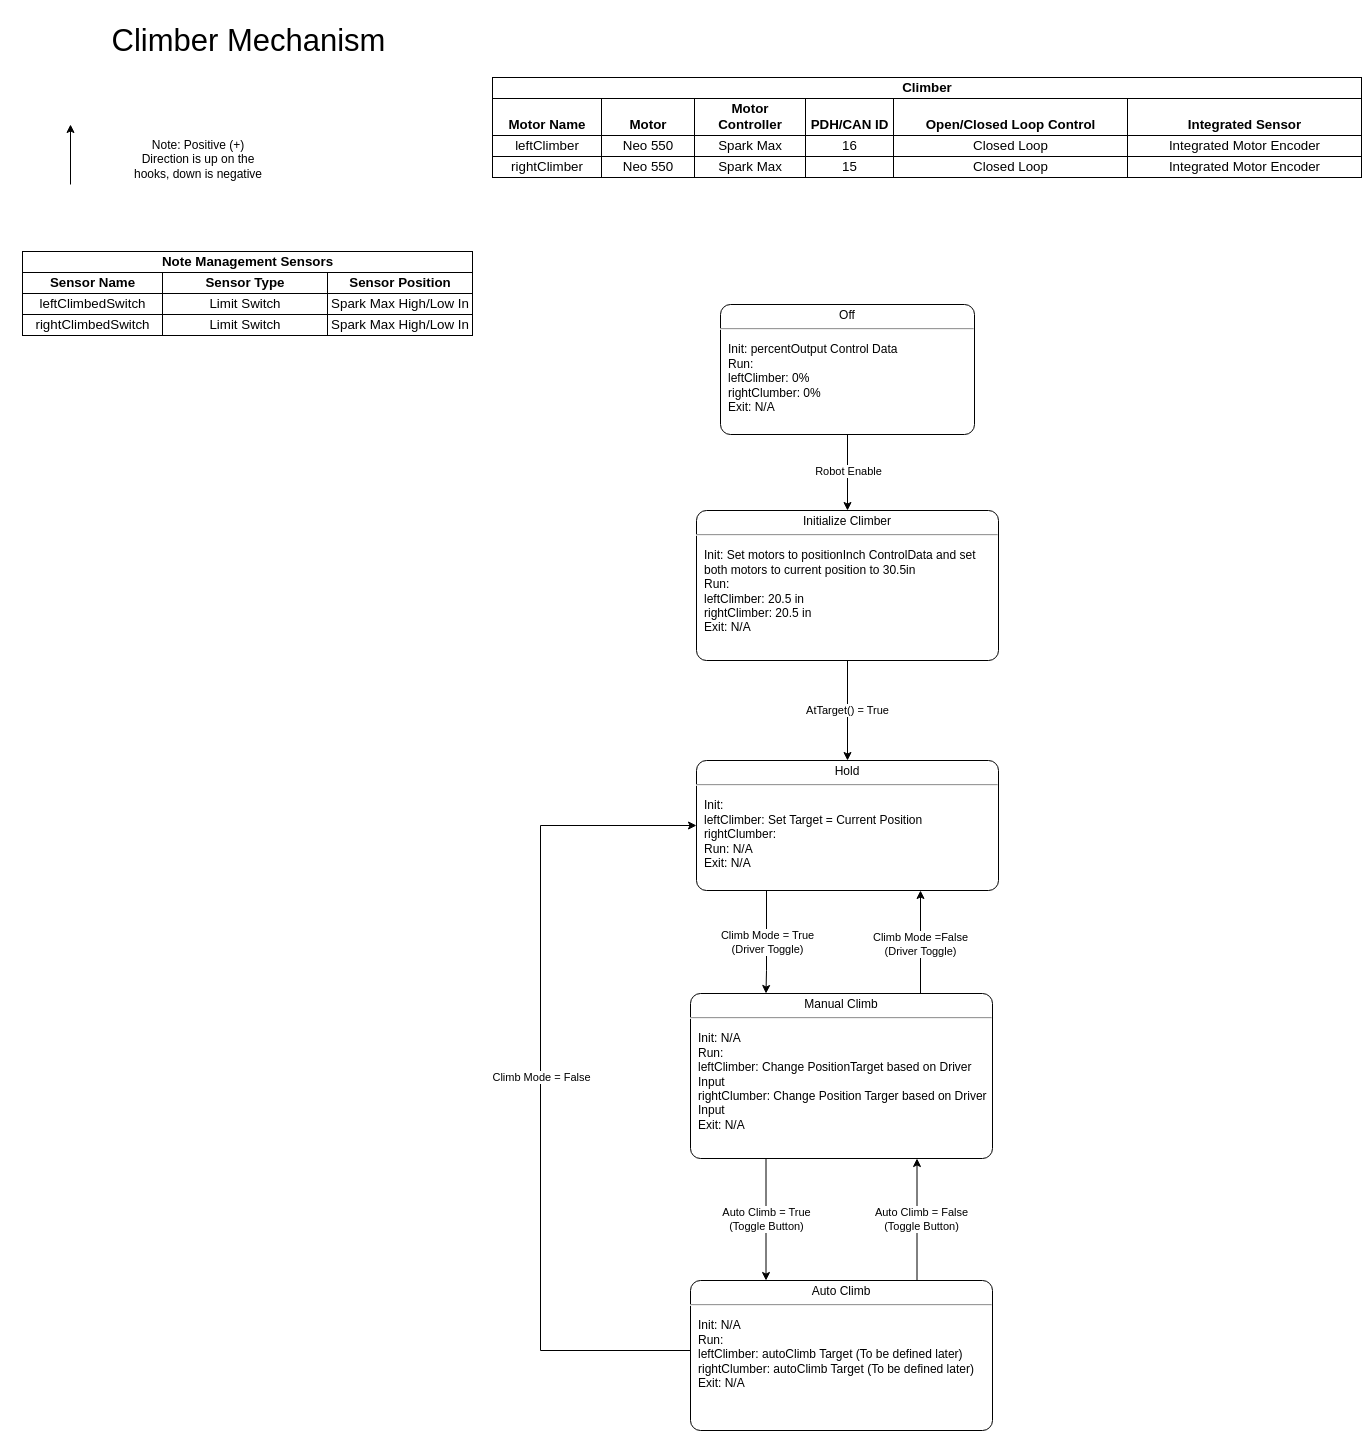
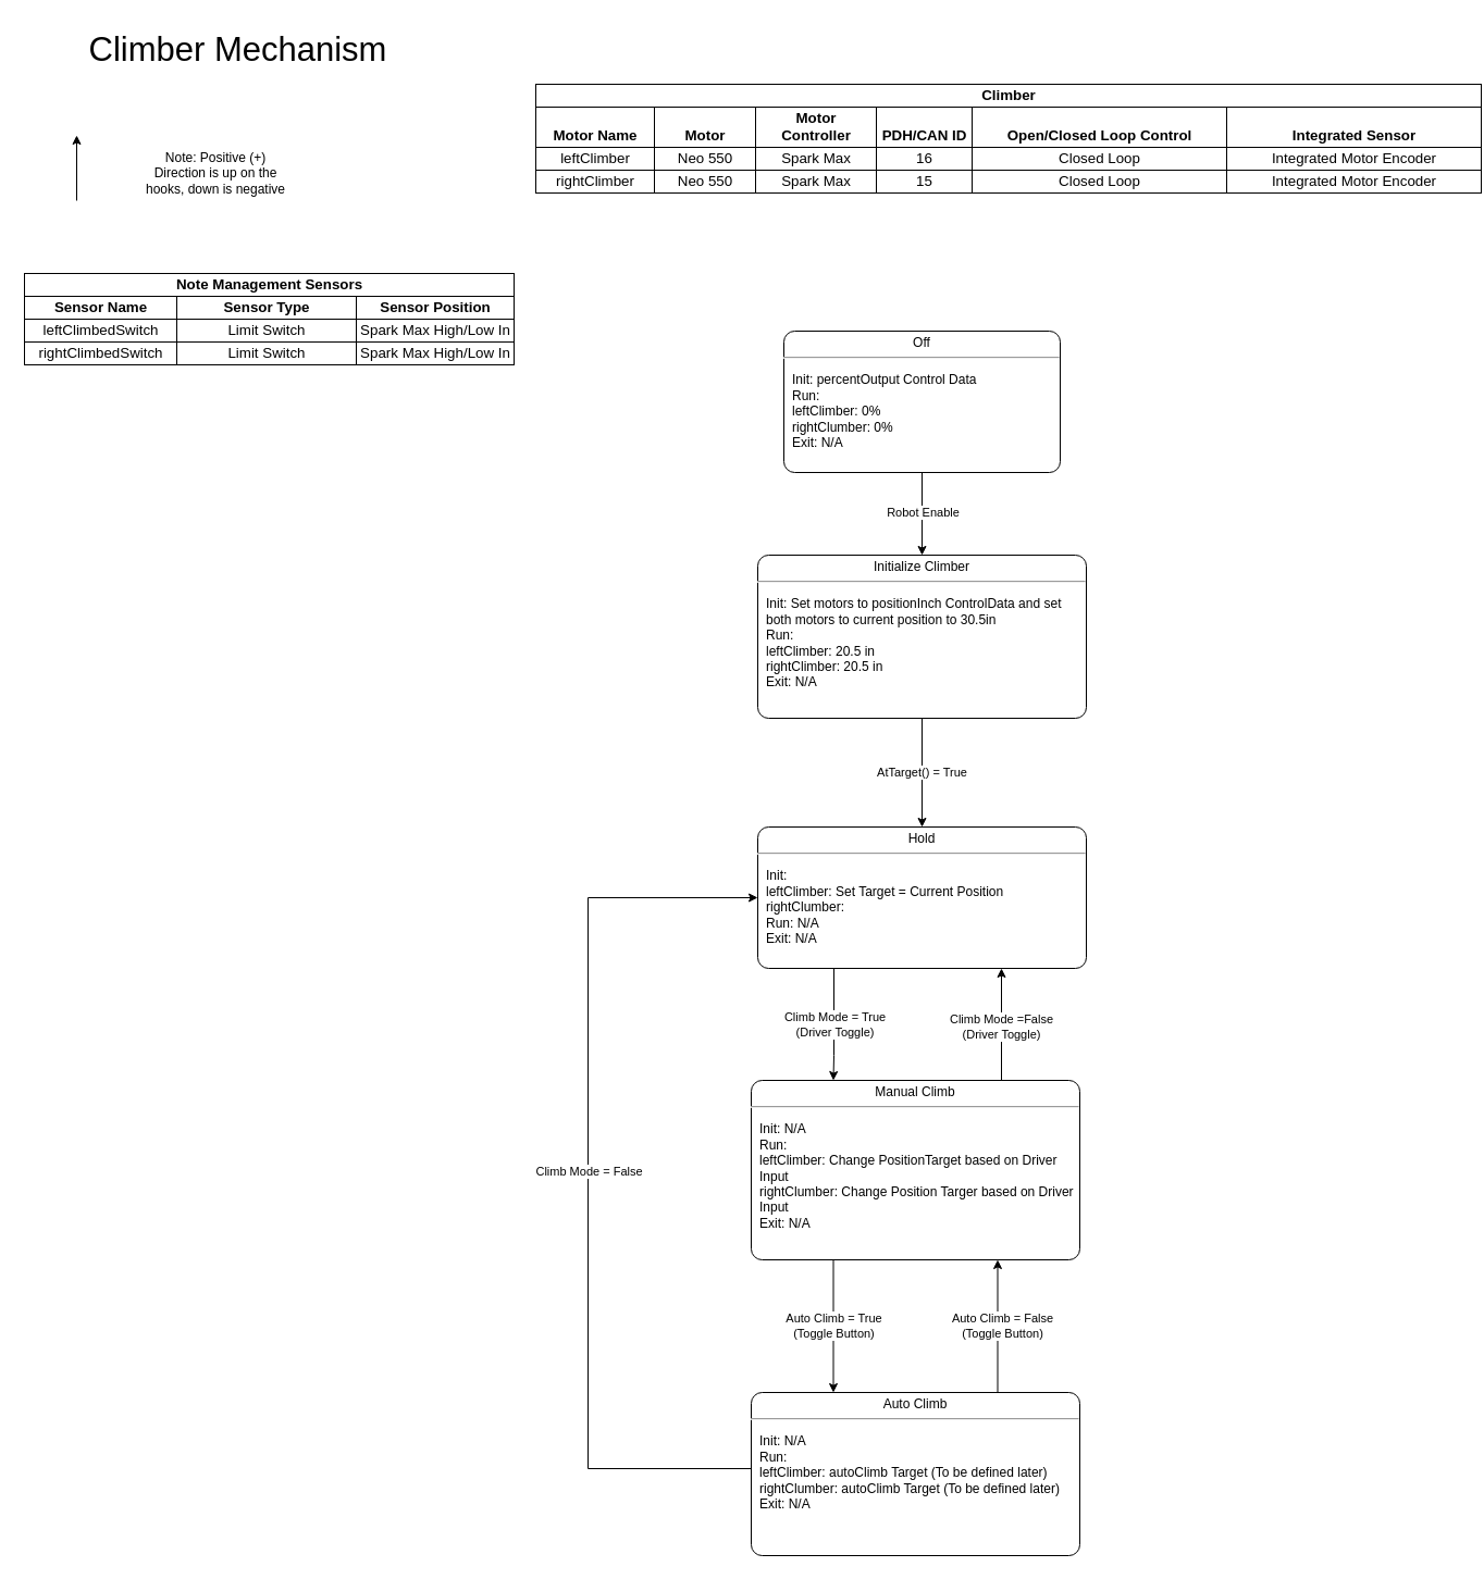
- <mxCell id="2" value="Climber Mechanism" style="text;html=1;align=center;verticalAlign=middle;resizable=0;points=[];autosize=1;strokeColor=none;fillColor=none;fontSize=31;" parent="1" vertex="1"><mxGeometry x="98" y="15" width="300" height="50" as="geometry" /></mxCell>
+ <mxCell id="2" value="Climber Mechanism" style="text;html=1;align=center;verticalAlign=middle;resizable=0;points=[];autosize=1;strokeColor=none;fillColor=none;fontSize=31;" parent="1" vertex="1"><mxGeometry x="68" y="20" width="300" height="50" as="geometry" /></mxCell>
